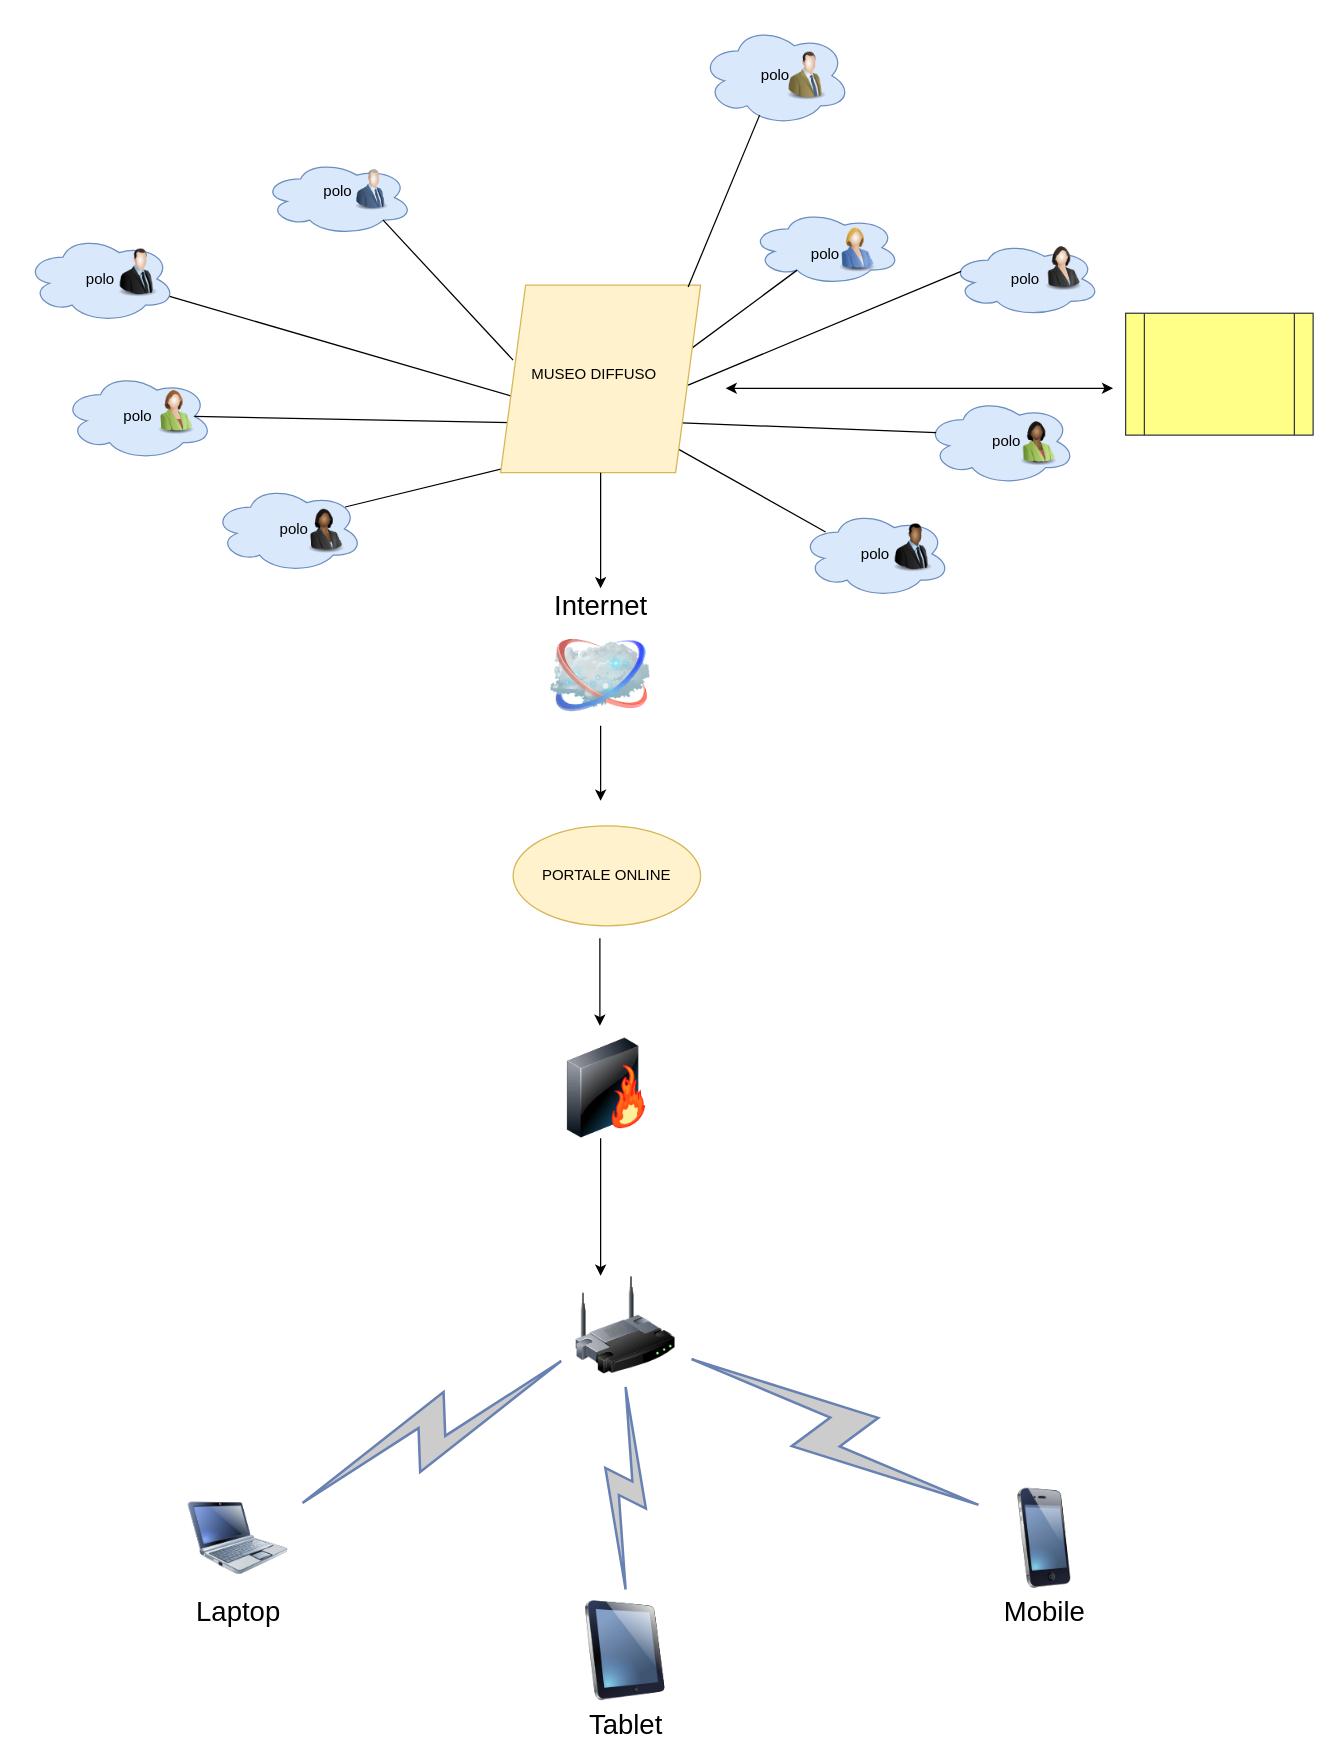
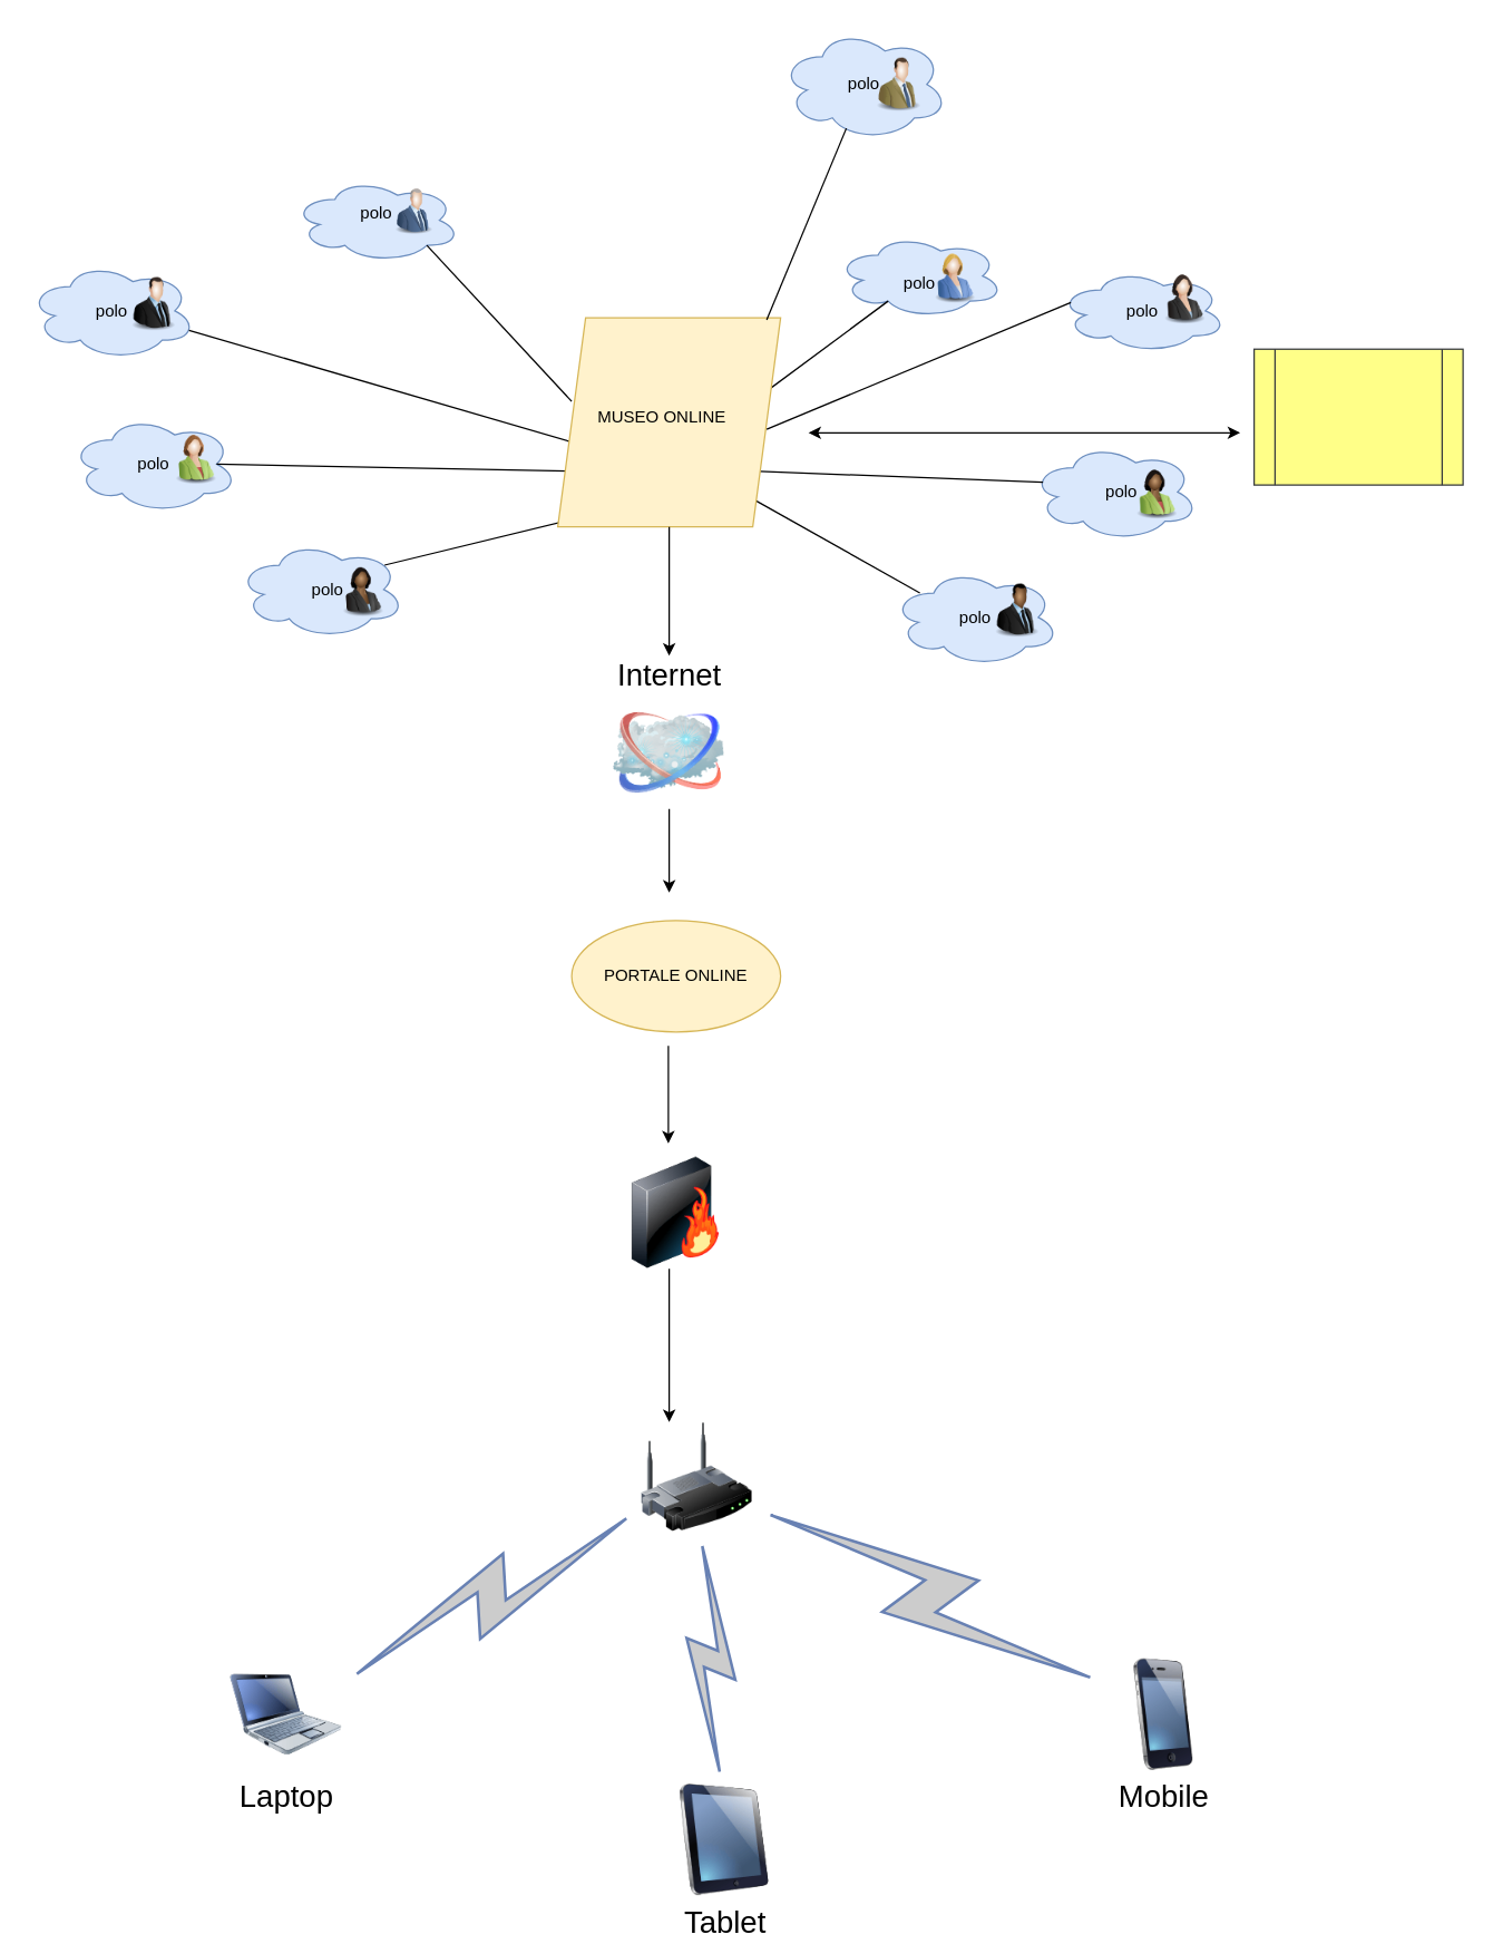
- <mxCell id="37" value="MUSEO DIFFUSO" style="text;html=1;strokeColor=none;fillColor=none;align=center;verticalAlign=middle;whiteSpace=wrap;rounded=0;strokeWidth=3;perimeterSpacing=7;" vertex="1" parent="1"><mxGeometry x="420" y="237.5" width="110" height="122.5" as="geometry" /></mxCell>
+ <mxCell id="37" value="MUSEO ONLINE" style="text;html=1;strokeColor=none;fillColor=none;align=center;verticalAlign=middle;whiteSpace=wrap;rounded=0;strokeWidth=3;perimeterSpacing=7;" vertex="1" parent="1"><mxGeometry x="420" y="237.5" width="110" height="122.5" as="geometry" /></mxCell>
- <mxCell id="6" value="Laptop" style="image;html=1;labelBackgroundColor=#ffffff;image=img/lib/clip_art/computers/Netbook_128x128.png;rounded=1;shadow=0;comic=0;strokeWidth=2;fontSize=22" parent="1" vertex="1"><mxGeometry x="150" y="1190" width="80" height="80" as="geometry" /></mxCell>
+ <mxCell id="6" value="Laptop" style="image;html=1;labelBackgroundColor=#ffffff;image=img/lib/clip_art/computers/Netbook_128x128.png;rounded=1;shadow=0;comic=0;strokeWidth=2;fontSize=22" parent="1" vertex="1"><mxGeometry x="165" y="1190" width="80" height="80" as="geometry" /></mxCell>
- <mxCell id="4" value="Tablet" style="image;html=1;labelBackgroundColor=#ffffff;image=img/lib/clip_art/computers/iPad_128x128.png;rounded=1;shadow=0;comic=0;strokeWidth=2;fontSize=22" parent="1" vertex="1"><mxGeometry x="460" y="1280" width="80" height="80" as="geometry" /></mxCell>
+ <mxCell id="4" value="Tablet" style="image;html=1;labelBackgroundColor=#ffffff;image=img/lib/clip_art/computers/iPad_128x128.png;rounded=1;shadow=0;comic=0;strokeWidth=2;fontSize=22" parent="1" vertex="1"><mxGeometry x="480" y="1280" width="80" height="80" as="geometry" /></mxCell>
